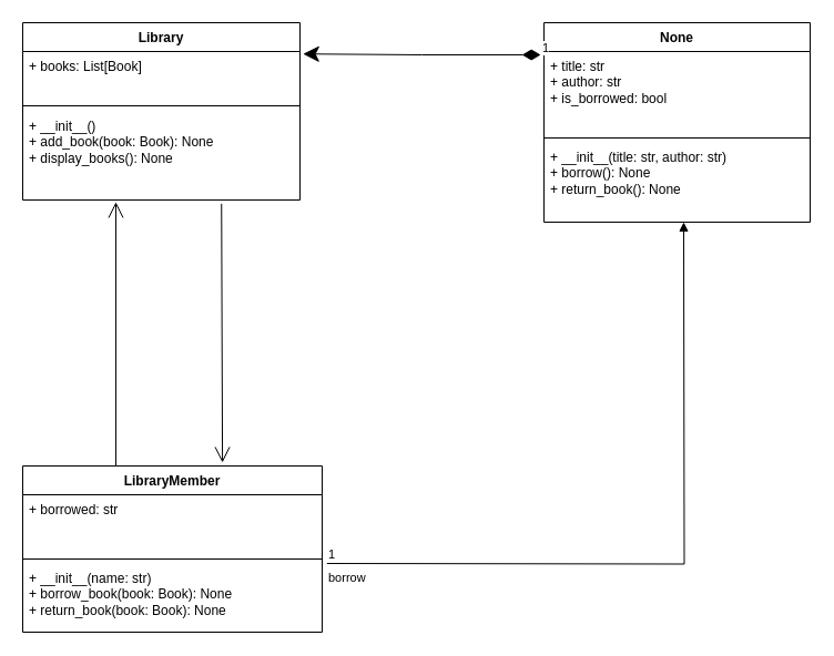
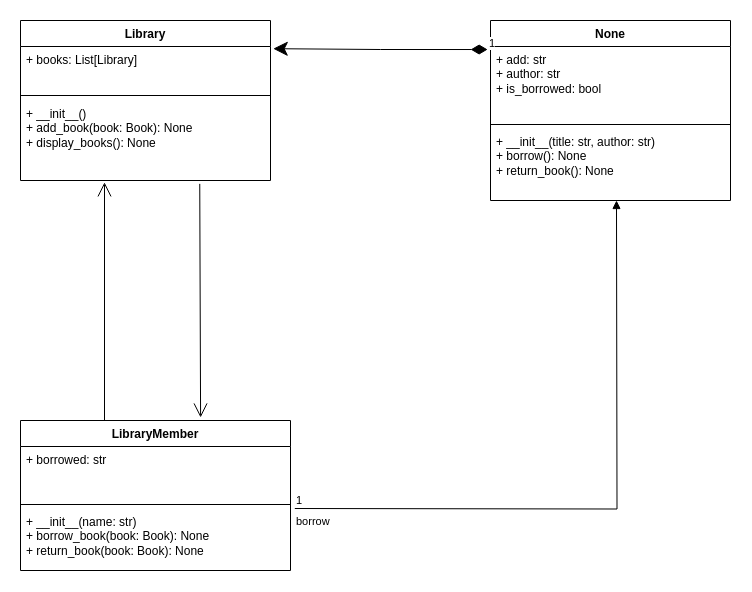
- <mxCell id="3" value="+ books: List[Book]&amp;nbsp; &amp;nbsp; &amp;nbsp; &amp;nbsp;" style="text;strokeColor=none;fillColor=none;align=left;verticalAlign=top;spacingLeft=4;spacingRight=4;overflow=hidden;rotatable=0;points=[[0,0.5],[1,0.5]];portConstraint=eastwest;whiteSpace=wrap;html=1;" vertex="1" parent="2"><mxGeometry y="26" width="250" height="44" as="geometry" /></mxCell>
+ <mxCell id="3" value="+ books: List[Library]&amp;nbsp; &amp;nbsp; &amp;nbsp; &amp;nbsp;" style="text;strokeColor=none;fillColor=none;align=left;verticalAlign=top;spacingLeft=4;spacingRight=4;overflow=hidden;rotatable=0;points=[[0,0.5],[1,0.5]];portConstraint=eastwest;whiteSpace=wrap;html=1;" vertex="1" parent="2"><mxGeometry y="26" width="250" height="44" as="geometry" /></mxCell>
- <mxCell id="7" value="&lt;div&gt;+ title: str&lt;/div&gt;&lt;div&gt;+ author: str&lt;/div&gt;&lt;div&gt;+ is_borrowed: bool&lt;/div&gt;" style="text;strokeColor=none;fillColor=none;align=left;verticalAlign=top;spacingLeft=4;spacingRight=4;overflow=hidden;rotatable=0;points=[[0,0.5],[1,0.5]];portConstraint=eastwest;whiteSpace=wrap;html=1;" vertex="1" parent="6"><mxGeometry y="26" width="240" height="74" as="geometry" /></mxCell>
+ <mxCell id="7" value="&lt;div&gt;+ add: str&lt;/div&gt;&lt;div&gt;+ author: str&lt;/div&gt;&lt;div&gt;+ is_borrowed: bool&lt;/div&gt;" style="text;strokeColor=none;fillColor=none;align=left;verticalAlign=top;spacingLeft=4;spacingRight=4;overflow=hidden;rotatable=0;points=[[0,0.5],[1,0.5]];portConstraint=eastwest;whiteSpace=wrap;html=1;" vertex="1" parent="6"><mxGeometry y="26" width="240" height="74" as="geometry" /></mxCell>
